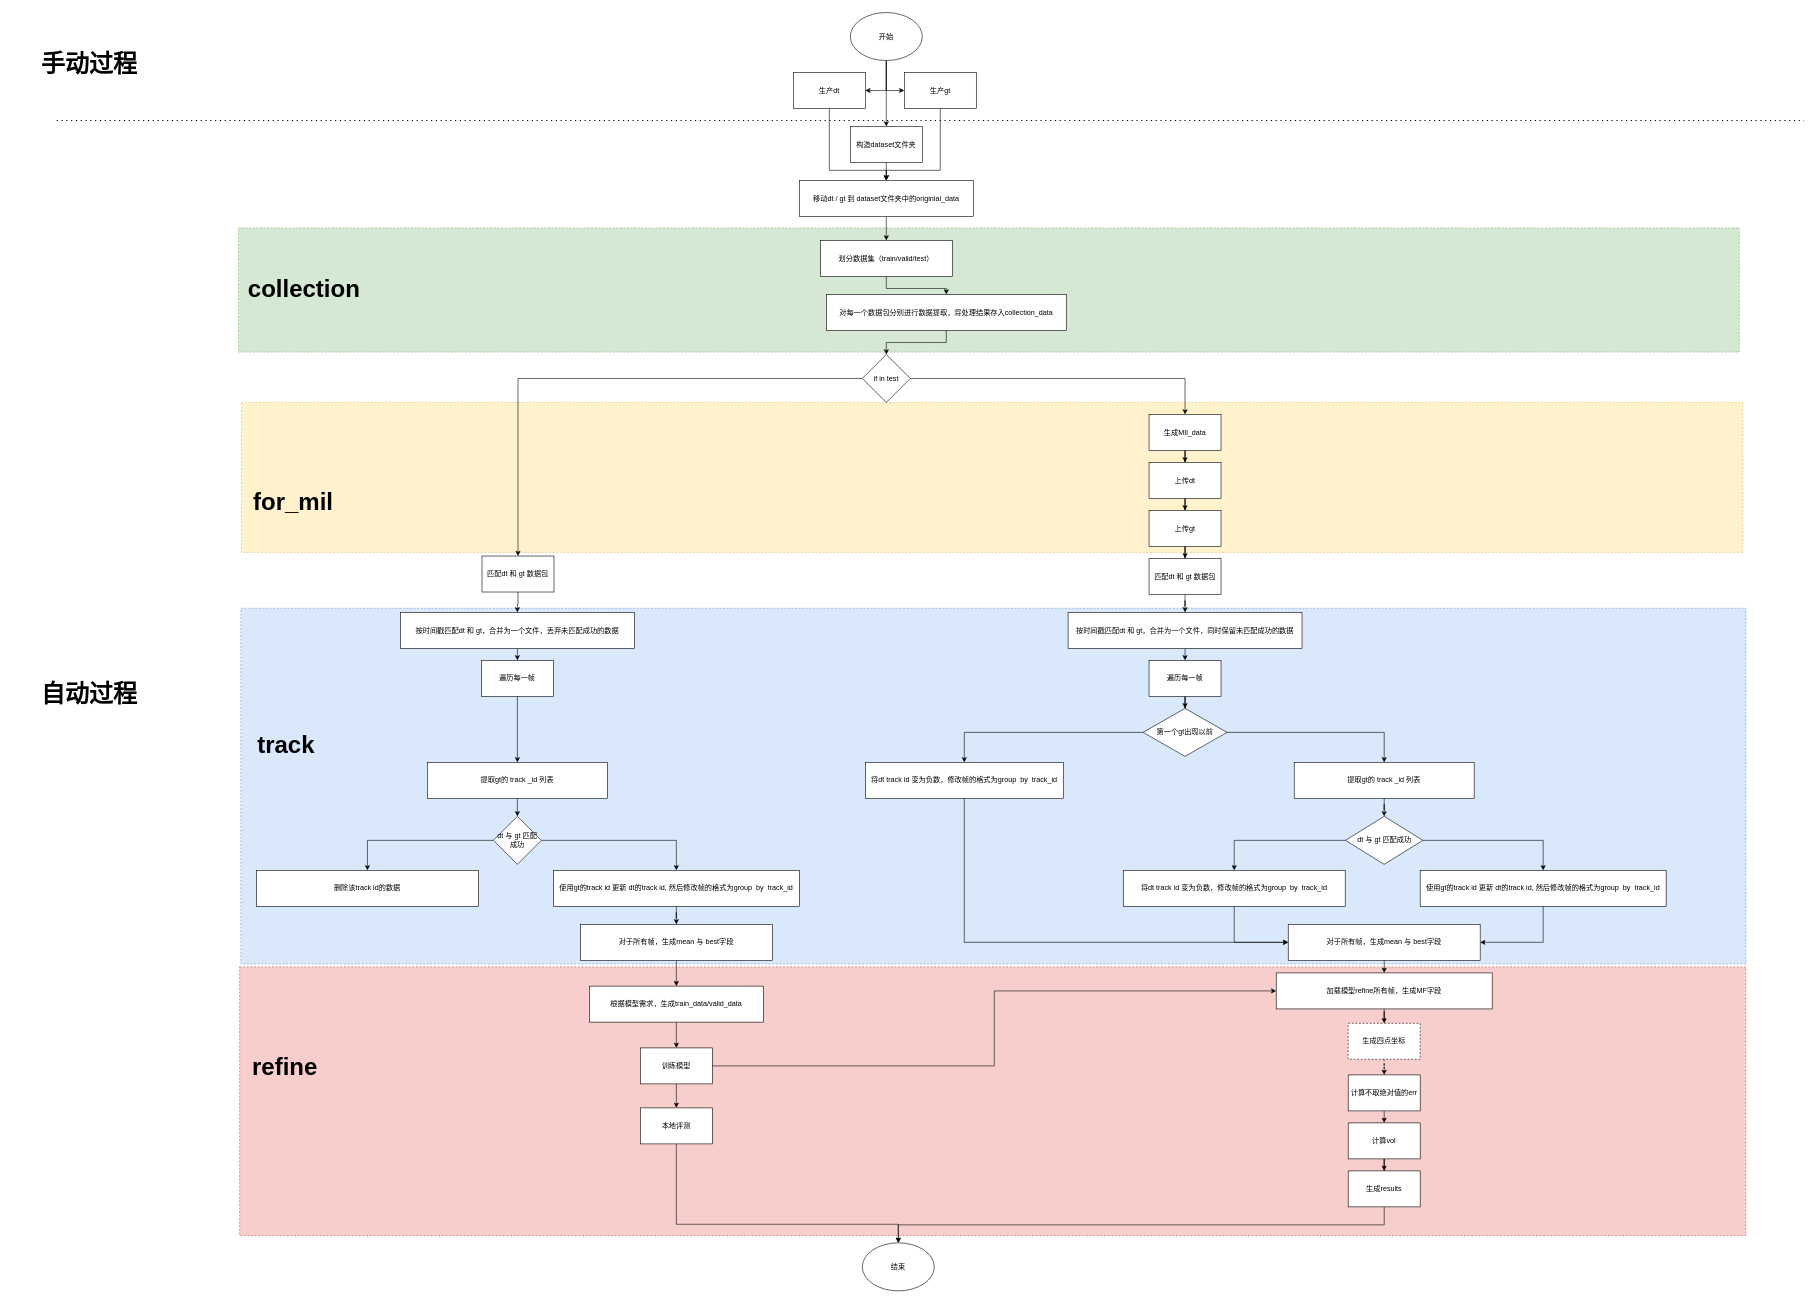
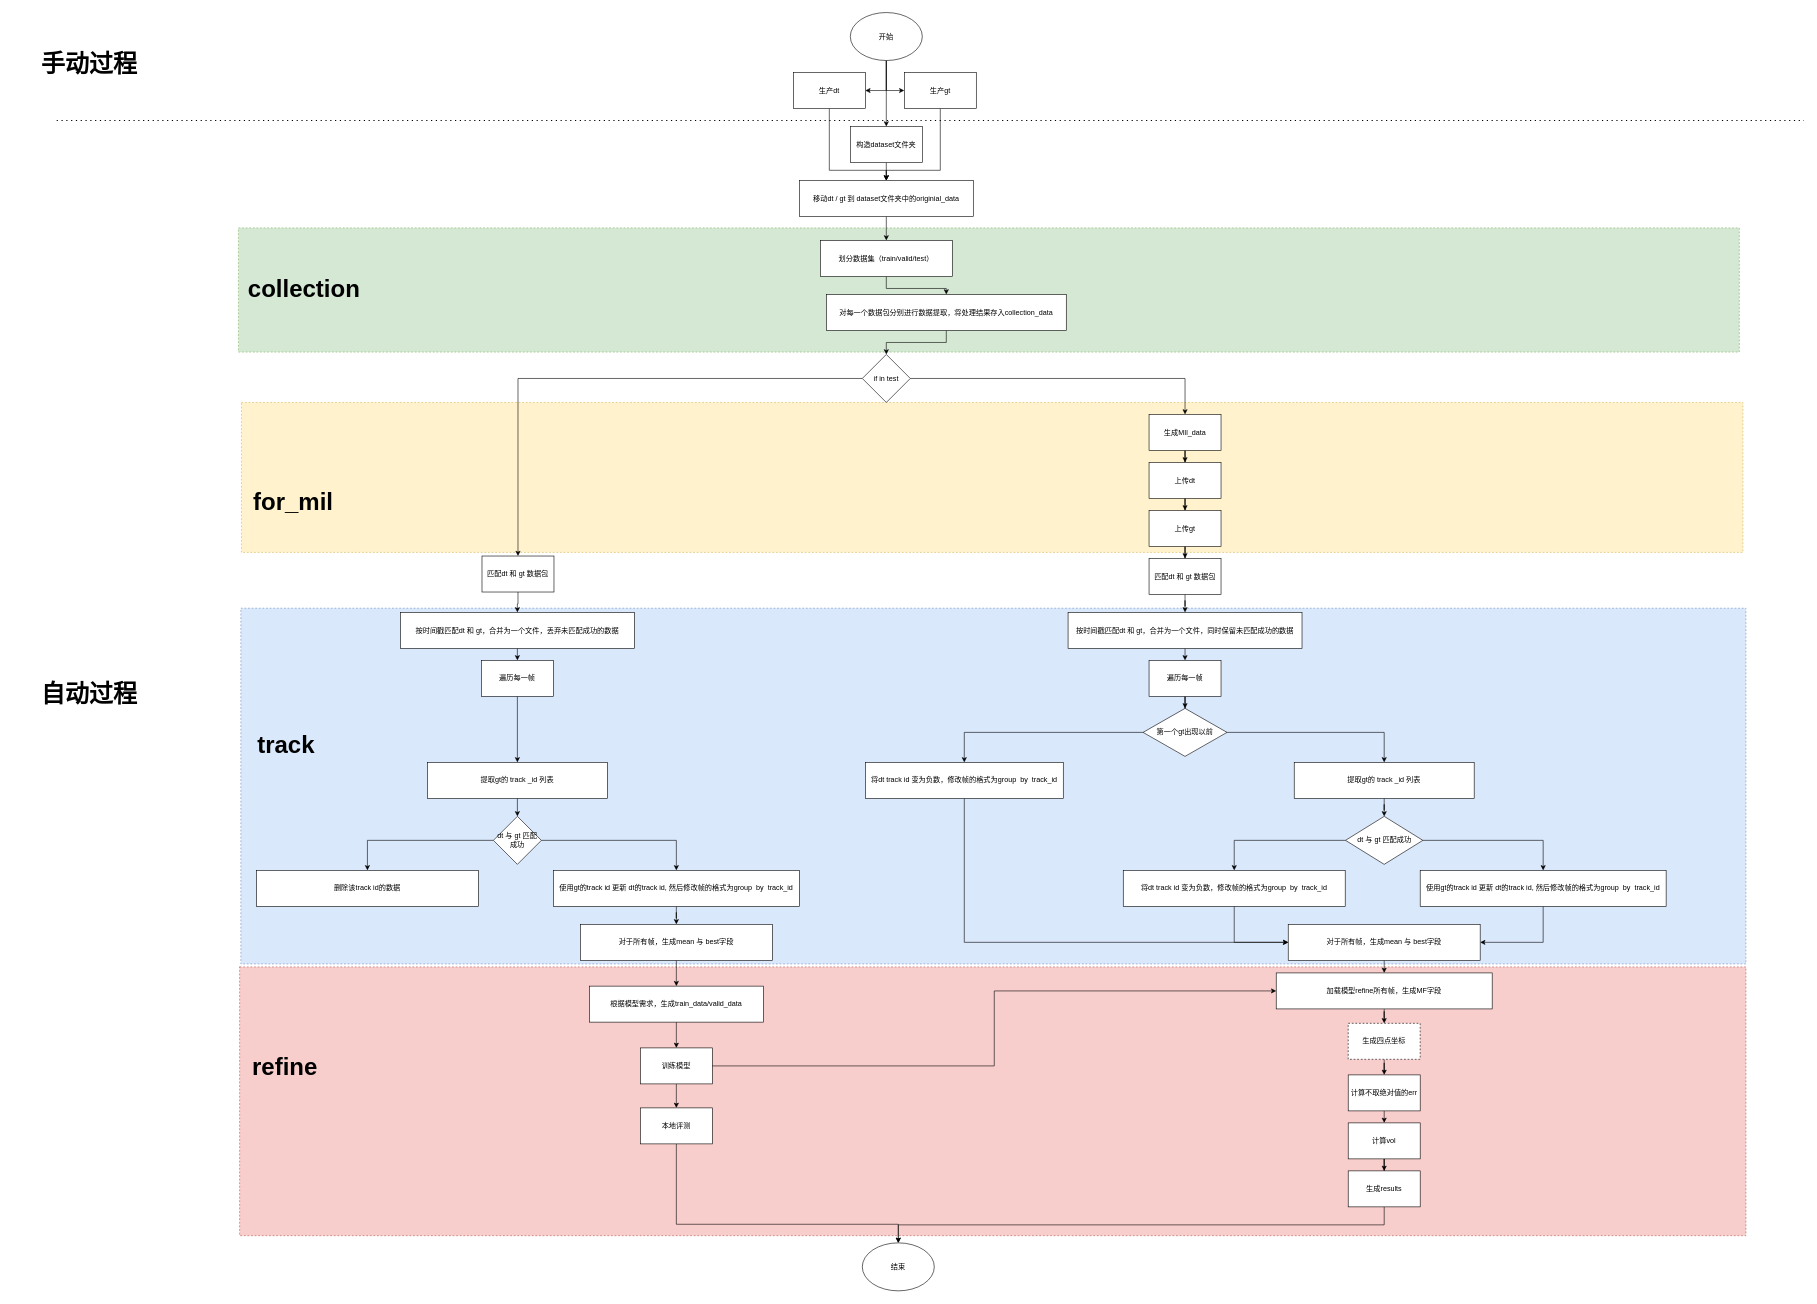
- <mxCell id="80" style="edgeStyle=orthogonalEdgeStyle;rounded=0;orthogonalLoop=1;jettySize=auto;html=1;exitX=0.5;exitY=1;exitDx=0;exitDy=0;dashed=1;" edge="1" parent="1" source="81" target="61"><mxGeometry relative="1" as="geometry" /></mxCell>
+ <mxCell id="80" style="edgeStyle=orthogonalEdgeStyle;rounded=0;orthogonalLoop=1;jettySize=auto;html=1;exitX=0.5;exitY=1;exitDx=0;exitDy=0;" edge="1" parent="1" source="81" target="61"><mxGeometry relative="1" as="geometry" /></mxCell>
